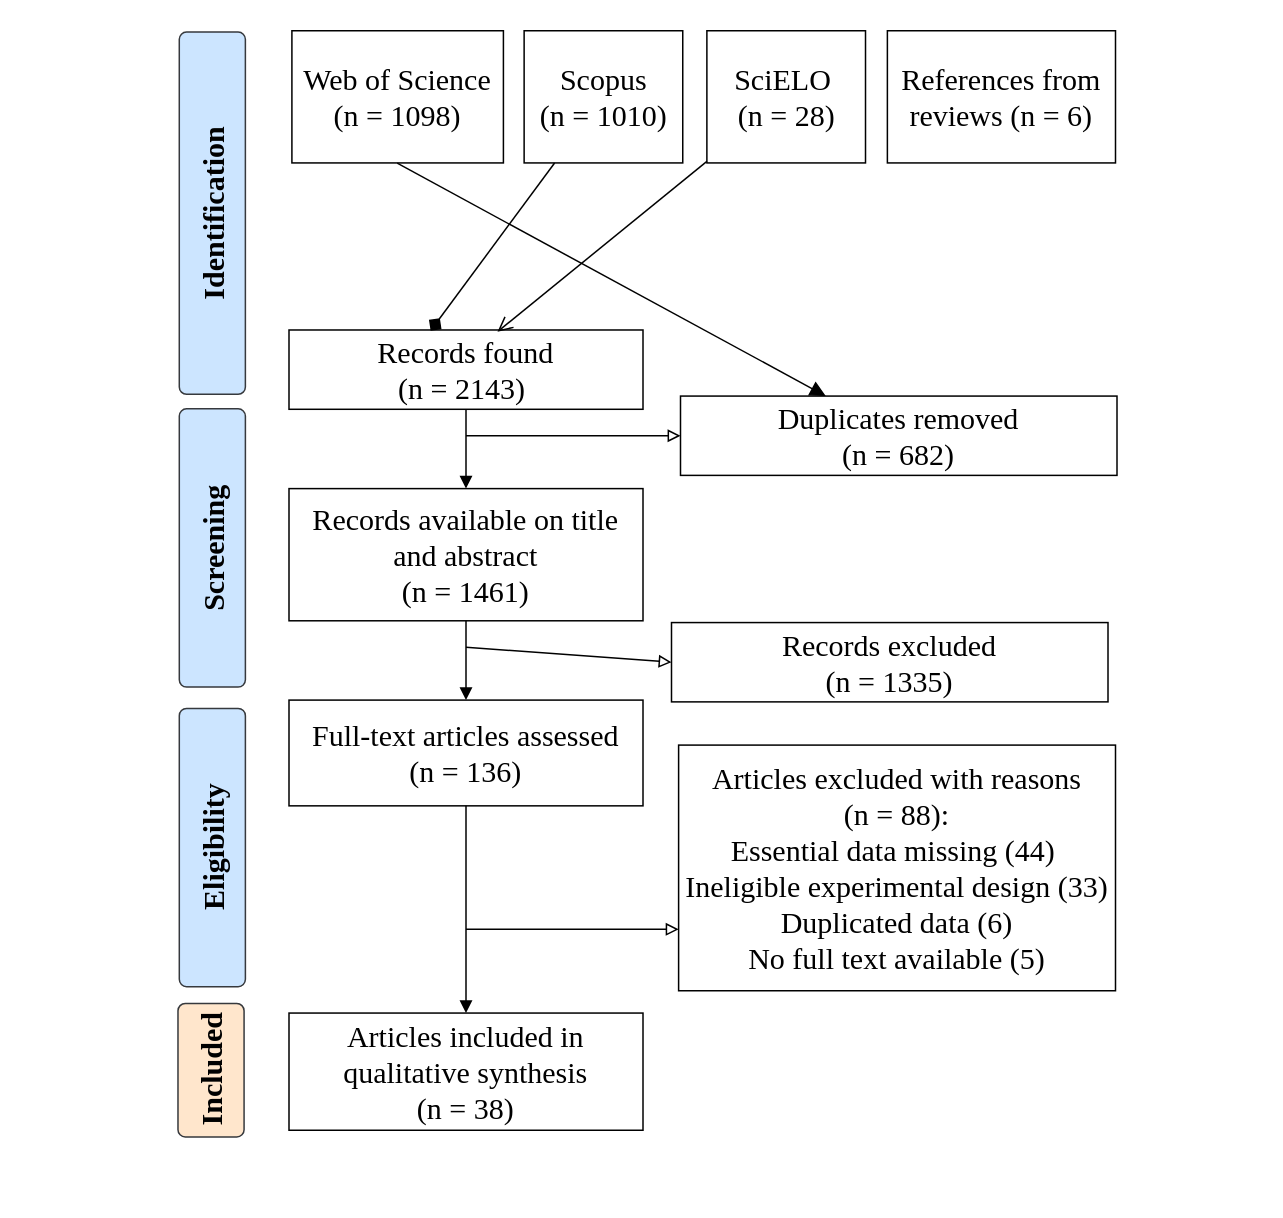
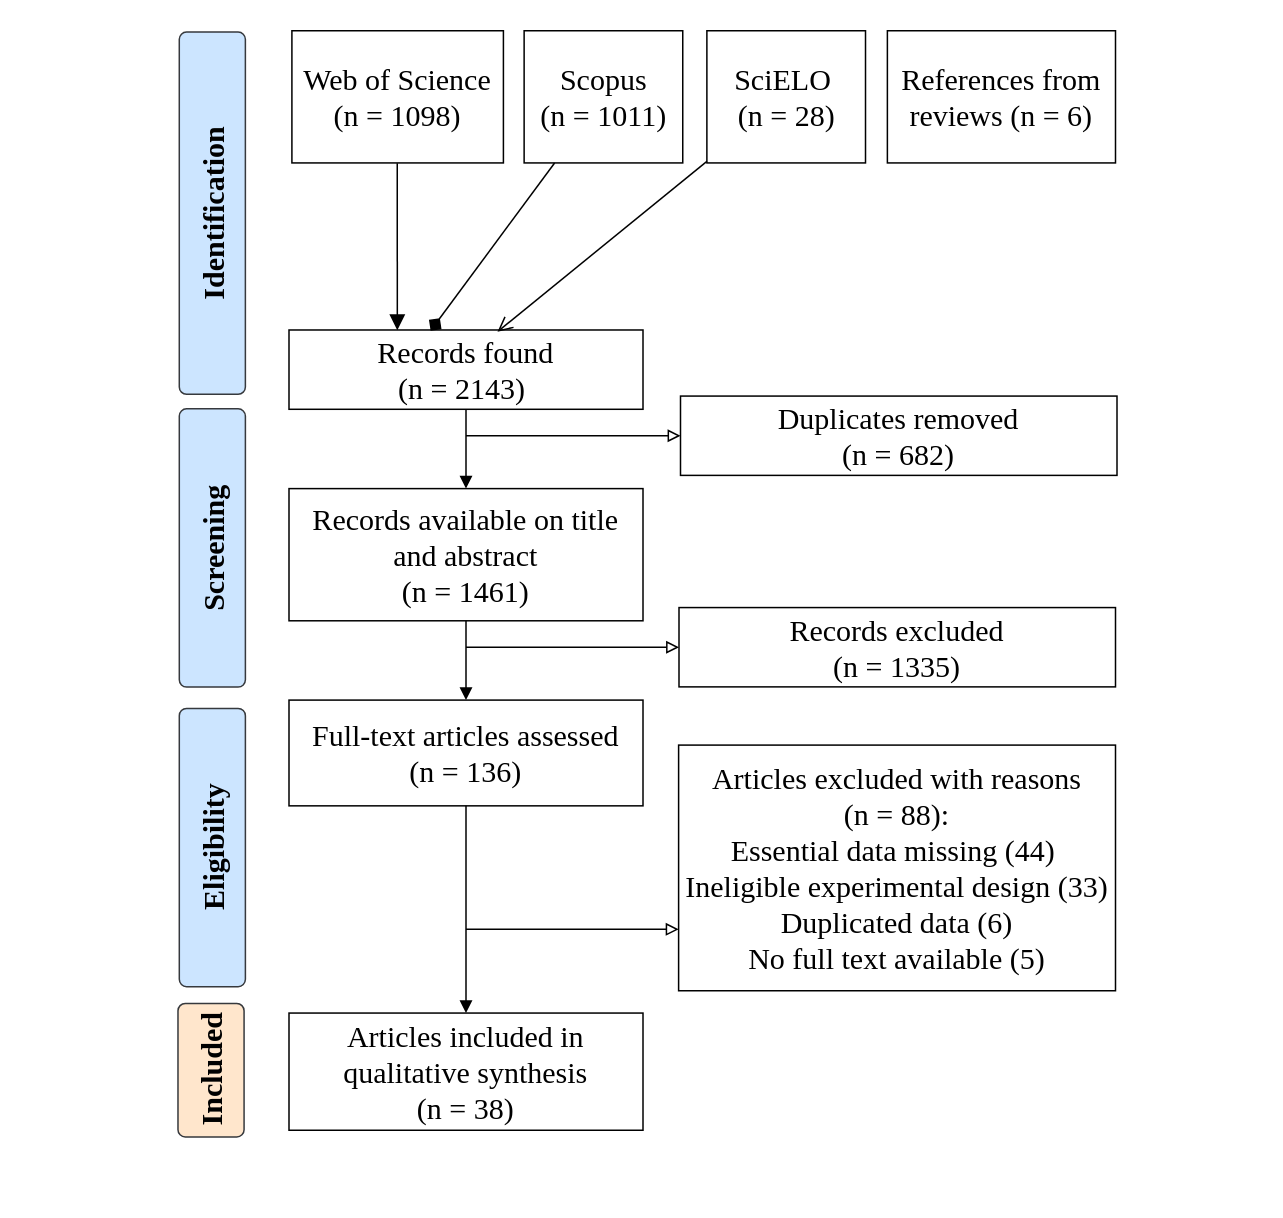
- <mxCell id="4" value="Scopus &lt;br style=&quot;font-size: 20px;&quot;&gt;(n = 1010)" style="rounded=0;whiteSpace=wrap;html=1;fontFamily=Times New Roman;fontSize=20;" parent="2" vertex="1"><mxGeometry x="230.746" width="105.748" height="88.123" as="geometry" /></mxCell>
+ <mxCell id="4" value="Scopus &lt;br style=&quot;font-size: 20px;&quot;&gt;(n = 1011)" style="rounded=0;whiteSpace=wrap;html=1;fontFamily=Times New Roman;fontSize=20;" parent="2" vertex="1"><mxGeometry x="230.746" width="105.748" height="88.123" as="geometry" /></mxCell>
- <mxCell id="5" value="" style="rounded=0;html=1;jettySize=auto;orthogonalLoop=1;fontSize=20;endArrow=block;endFill=1;endSize=8;strokeWidth=1;shadow=0;labelBackgroundColor=none;startSize=6;fontFamily=Times New Roman;exitX=0.498;exitY=1.002;exitDx=0;exitDy=0;exitPerimeter=0;" parent="2" source="3" target="13" edge="1"><mxGeometry relative="1" as="geometry"><mxPoint x="150.673" y="35.249" as="sourcePoint" /><mxPoint x="147" y="199" as="targetPoint" /></mxGeometry></mxCell>
+ <mxCell id="5" value="" style="rounded=0;html=1;jettySize=auto;orthogonalLoop=1;fontSize=20;endArrow=block;endFill=1;endSize=8;strokeWidth=1;shadow=0;labelBackgroundColor=none;startSize=6;fontFamily=Times New Roman;exitX=0.498;exitY=1.002;exitDx=0;exitDy=0;exitPerimeter=0;entryX=0.306;entryY=0.003;entryDx=0;entryDy=0;entryPerimeter=0;" parent="2" source="3" target="9" edge="1"><mxGeometry relative="1" as="geometry"><mxPoint x="150.673" y="35.249" as="sourcePoint" /><mxPoint x="147" y="199" as="targetPoint" /></mxGeometry></mxCell>
- <mxCell id="17" value="Records excluded &lt;br style=&quot;font-size: 20px;&quot;&gt;(n = 1335)" style="rounded=0;whiteSpace=wrap;html=1;fontFamily=Times New Roman;fontSize=20;" parent="2" vertex="1"><mxGeometry x="329" y="394.55" width="291" height="52.87" as="geometry" /></mxCell>
+ <mxCell id="17" value="Records excluded &lt;br style=&quot;font-size: 20px;&quot;&gt;(n = 1335)" style="rounded=0;whiteSpace=wrap;html=1;fontFamily=Times New Roman;fontSize=20;" parent="2" vertex="1"><mxGeometry x="334" y="384.55" width="291" height="52.87" as="geometry" /></mxCell>
